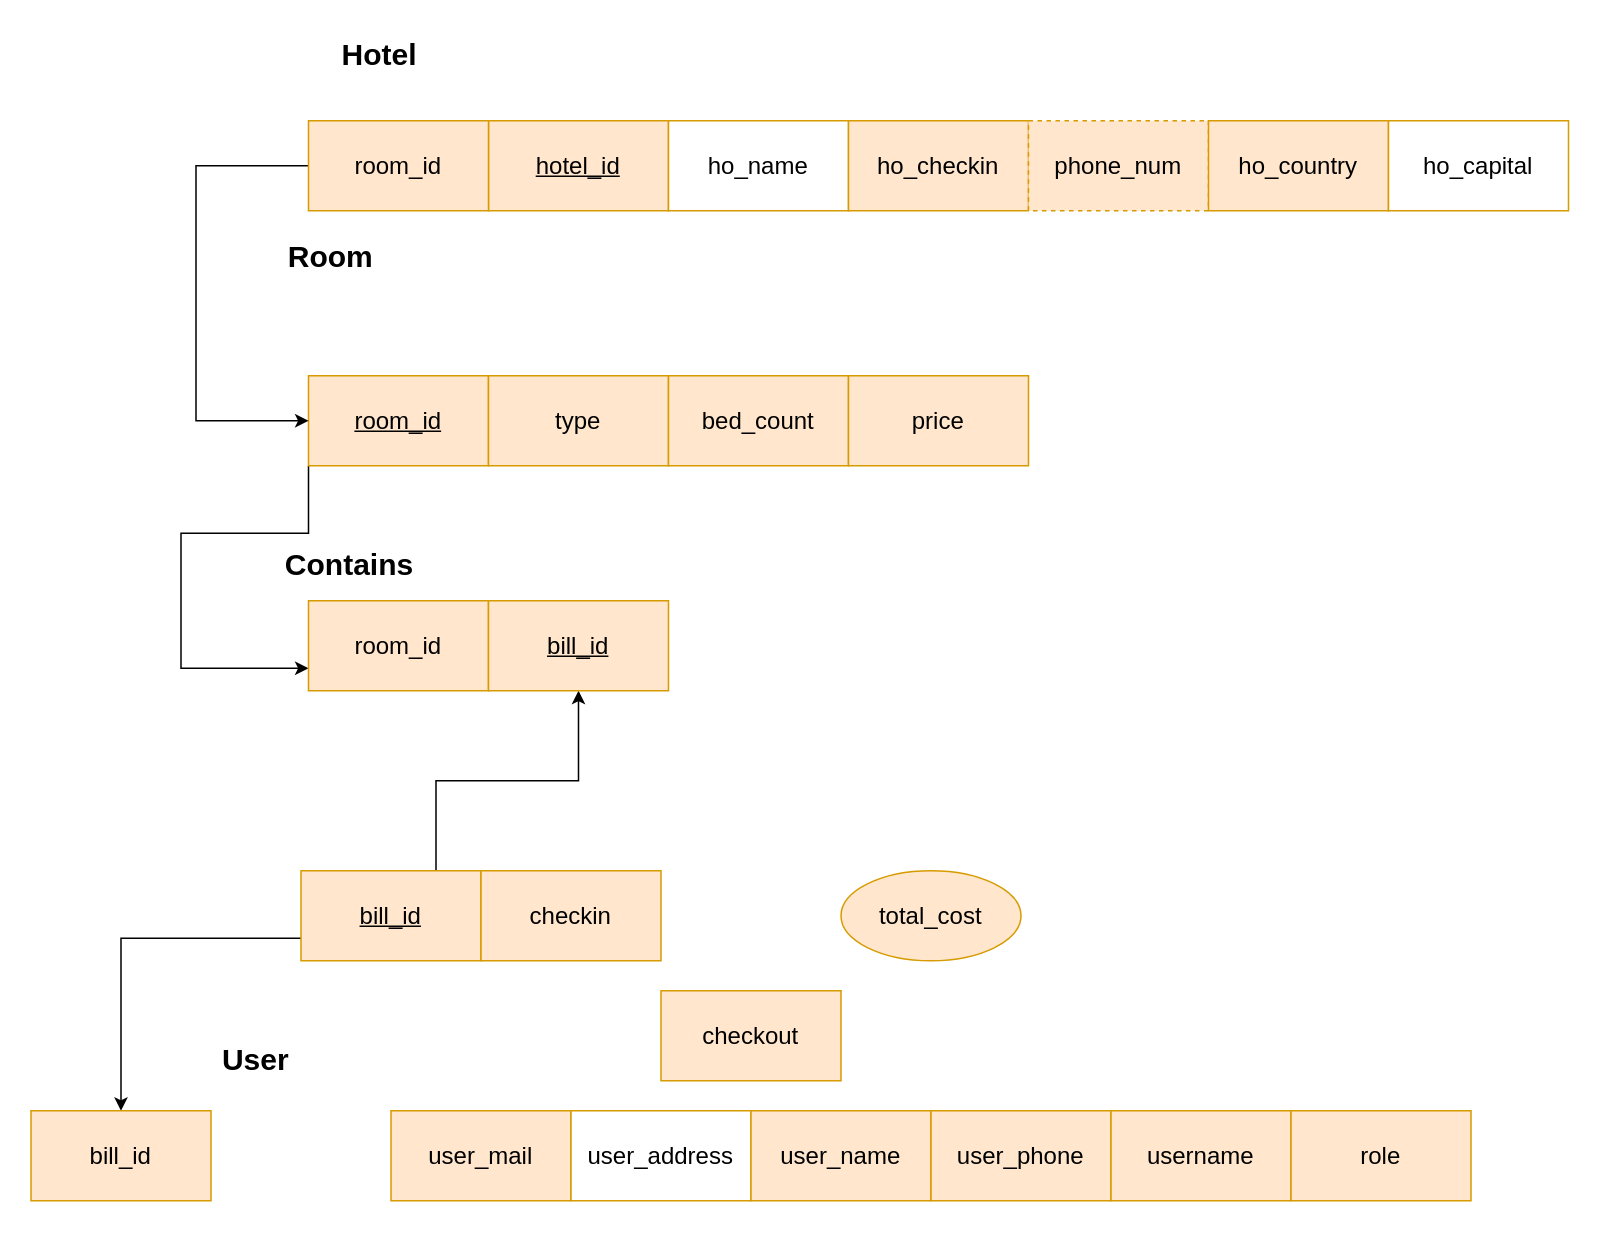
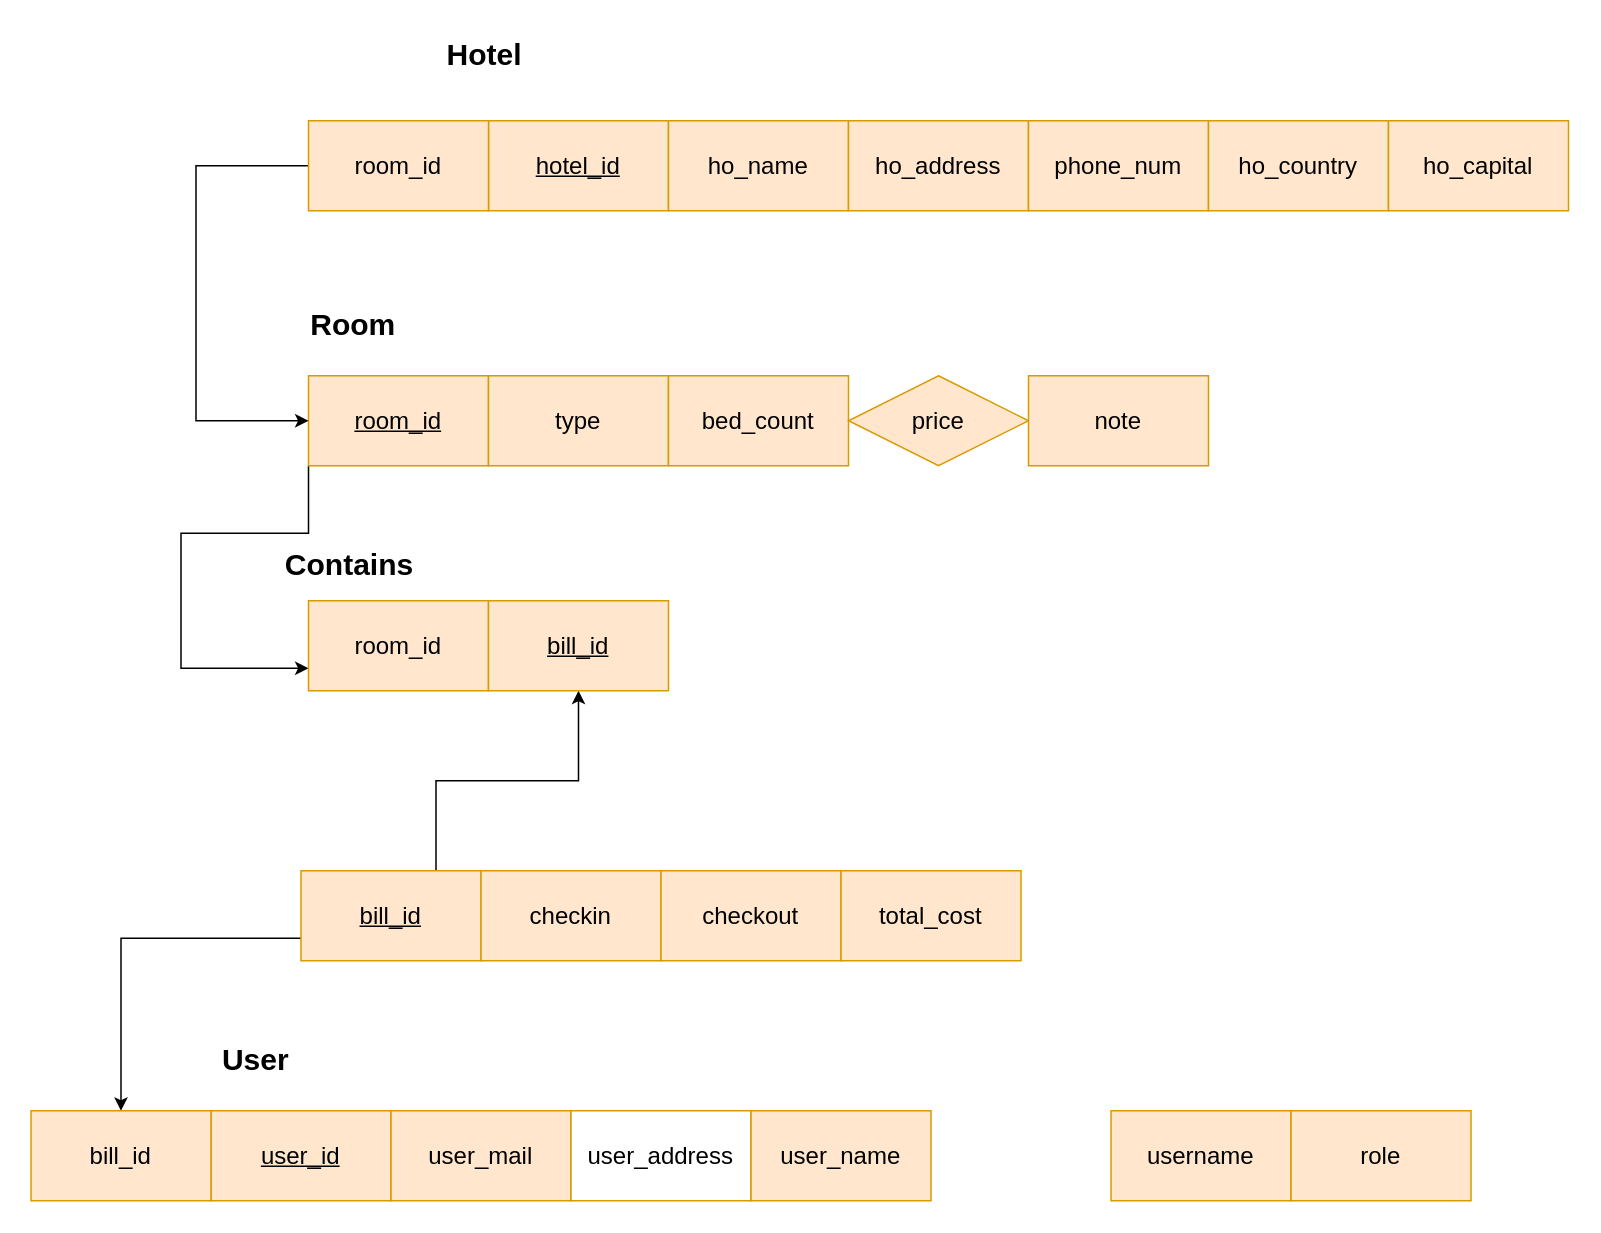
- <mxCell id="13" value="&lt;b&gt;&lt;font style=&quot;font-size: 20px;&quot;&gt;Hotel&lt;/font&gt;&lt;/b&gt;" style="text;html=1;strokeColor=none;fillColor=none;align=center;verticalAlign=middle;whiteSpace=wrap;rounded=0;" vertex="1" parent="1"><mxGeometry x="205" y="20" width="95" height="30" as="geometry" /></mxCell>
+ <mxCell id="13" value="&lt;b&gt;&lt;font style=&quot;font-size: 20px;&quot;&gt;Hotel&lt;/font&gt;&lt;/b&gt;" style="text;html=1;strokeColor=none;fillColor=none;align=center;verticalAlign=middle;whiteSpace=wrap;rounded=0;" vertex="1" parent="1"><mxGeometry x="275" y="20" width="95" height="30" as="geometry" /></mxCell>
- <mxCell id="10" value="&lt;font style=&quot;font-size: 16px;&quot;&gt;ho_name&lt;/font&gt;" style="rounded=0;whiteSpace=wrap;html=1;fillColor=#ffffff;strokeColor=#d79b00;" vertex="1" parent="1"><mxGeometry x="445" y="80" width="120" height="60" as="geometry" /></mxCell>
+ <mxCell id="10" value="&lt;font style=&quot;font-size: 16px;&quot;&gt;ho_name&lt;/font&gt;" style="rounded=0;whiteSpace=wrap;html=1;fillColor=#ffe6cc;strokeColor=#d79b00;" vertex="1" parent="1"><mxGeometry x="445" y="80" width="120" height="60" as="geometry" /></mxCell>
- <mxCell id="11" value="&lt;font style=&quot;font-size: 16px;&quot;&gt;ho_checkin&lt;/font&gt;" style="rounded=0;whiteSpace=wrap;html=1;fillColor=#ffe6cc;strokeColor=#d79b00;" vertex="1" parent="1"><mxGeometry x="565" y="80" width="120" height="60" as="geometry" /></mxCell>
+ <mxCell id="11" value="&lt;font style=&quot;font-size: 16px;&quot;&gt;ho_address&lt;/font&gt;" style="rounded=0;whiteSpace=wrap;html=1;fillColor=#ffe6cc;strokeColor=#d79b00;" vertex="1" parent="1"><mxGeometry x="565" y="80" width="120" height="60" as="geometry" /></mxCell>
- <mxCell id="12" value="&lt;font style=&quot;font-size: 16px;&quot;&gt;phone_num&lt;/font&gt;" style="rounded=0;whiteSpace=wrap;html=1;fillColor=#ffe6cc;strokeColor=#d79b00;dashed=1;" vertex="1" parent="1"><mxGeometry x="685" y="80" width="120" height="60" as="geometry" /></mxCell>
+ <mxCell id="12" value="&lt;font style=&quot;font-size: 16px;&quot;&gt;phone_num&lt;/font&gt;" style="rounded=0;whiteSpace=wrap;html=1;fillColor=#ffe6cc;strokeColor=#d79b00;" vertex="1" parent="1"><mxGeometry x="685" y="80" width="120" height="60" as="geometry" /></mxCell>
- <mxCell id="35" value="&lt;font style=&quot;font-size: 16px;&quot;&gt;ho_capital&lt;/font&gt;" style="rounded=0;whiteSpace=wrap;html=1;fillColor=#ffffff;strokeColor=#d79b00;" vertex="1" parent="1"><mxGeometry x="925" y="80" width="120" height="60" as="geometry" /></mxCell>
+ <mxCell id="35" value="&lt;font style=&quot;font-size: 16px;&quot;&gt;ho_capital&lt;/font&gt;" style="rounded=0;whiteSpace=wrap;html=1;fillColor=#ffe6cc;strokeColor=#d79b00;" vertex="1" parent="1"><mxGeometry x="925" y="80" width="120" height="60" as="geometry" /></mxCell>
- <mxCell id="7" value="&lt;b&gt;&lt;font style=&quot;font-size: 20px;&quot;&gt;Room&lt;/font&gt;&lt;/b&gt;" style="text;html=1;strokeColor=none;fillColor=none;align=center;verticalAlign=middle;whiteSpace=wrap;rounded=0;" vertex="1" parent="1"><mxGeometry x="190" y="155" width="60" height="30" as="geometry" /></mxCell>
+ <mxCell id="7" value="&lt;b&gt;&lt;font style=&quot;font-size: 20px;&quot;&gt;Room&lt;/font&gt;&lt;/b&gt;" style="text;html=1;strokeColor=none;fillColor=none;align=center;verticalAlign=middle;whiteSpace=wrap;rounded=0;" vertex="1" parent="1"><mxGeometry x="205" y="200" width="60" height="30" as="geometry" /></mxCell>
- <mxCell id="6" value="&lt;font style=&quot;font-size: 16px;&quot;&gt;price&lt;/font&gt;" style="rounded=0;whiteSpace=wrap;html=1;fillColor=#ffe6cc;strokeColor=#d79b00;" vertex="1" parent="1"><mxGeometry x="565" y="250" width="120" height="60" as="geometry" /></mxCell>
+ <mxCell id="6" value="&lt;font style=&quot;font-size: 16px;&quot;&gt;price&lt;/font&gt;" style="rhombus;whiteSpace=wrap;html=1;fillColor=#ffe6cc;strokeColor=#d79b00;" vertex="1" parent="1"><mxGeometry x="565" y="250" width="120" height="60" as="geometry" /></mxCell>
+ <mxCell id="8" value="&lt;font style=&quot;font-size: 16px;&quot;&gt;note&lt;/font&gt;" style="rounded=0;whiteSpace=wrap;html=1;fillColor=#ffe6cc;strokeColor=#d79b00;" vertex="1" parent="1"><mxGeometry x="685" y="250" width="120" height="60" as="geometry" /></mxCell>
- <mxCell id="21" value="&lt;font style=&quot;font-size: 16px;&quot;&gt;total_cost&lt;/font&gt;" style="ellipse;whiteSpace=wrap;html=1;fillColor=#ffe6cc;strokeColor=#d79b00;" vertex="1" parent="1"><mxGeometry x="560" y="580" width="120" height="60" as="geometry" /></mxCell>
+ <mxCell id="21" value="&lt;font style=&quot;font-size: 16px;&quot;&gt;total_cost&lt;/font&gt;" style="rounded=0;whiteSpace=wrap;html=1;fillColor=#ffe6cc;strokeColor=#d79b00;" vertex="1" parent="1"><mxGeometry x="560" y="580" width="120" height="60" as="geometry" /></mxCell>
- <mxCell id="20" value="&lt;font style=&quot;font-size: 16px;&quot;&gt;checkout&lt;/font&gt;" style="rounded=0;whiteSpace=wrap;html=1;fillColor=#ffe6cc;strokeColor=#d79b00;" vertex="1" parent="1"><mxGeometry x="440" y="660" width="120" height="60" as="geometry" /></mxCell>
+ <mxCell id="20" value="&lt;font style=&quot;font-size: 16px;&quot;&gt;checkout&lt;/font&gt;" style="rounded=0;whiteSpace=wrap;html=1;fillColor=#ffe6cc;strokeColor=#d79b00;" vertex="1" parent="1"><mxGeometry x="440" y="580" width="120" height="60" as="geometry" /></mxCell>
+ <mxCell id="22" value="&lt;u&gt;&lt;font style=&quot;font-size: 16px;&quot;&gt;user_id&lt;/font&gt;&lt;/u&gt;" style="rounded=0;whiteSpace=wrap;html=1;fillColor=#ffe6cc;strokeColor=#d79b00;" vertex="1" parent="1"><mxGeometry x="140" y="740" width="120" height="60" as="geometry" /></mxCell>
- <mxCell id="27" value="&lt;font style=&quot;font-size: 16px;&quot;&gt;user_phone&lt;/font&gt;" style="rounded=0;whiteSpace=wrap;html=1;fillColor=#ffe6cc;strokeColor=#d79b00;" vertex="1" parent="1"><mxGeometry x="620" y="740" width="120" height="60" as="geometry" /></mxCell>
